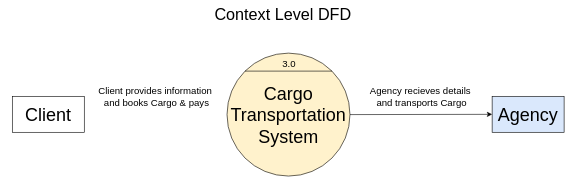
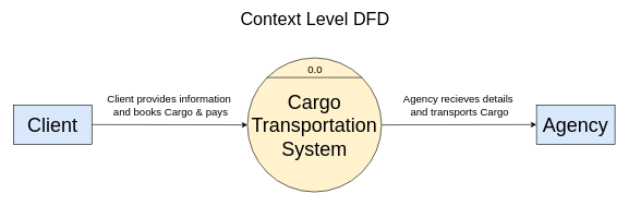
- <mxCell id="11" value="&lt;font style=&quot;font-size: 27px&quot;&gt;Context Level DFD&lt;/font&gt;" style="text;html=1;align=center;verticalAlign=middle;resizable=0;points=[];autosize=1;strokeColor=none;" vertex="1" parent="1"><mxGeometry x="350.5" y="15" width="240" height="20" as="geometry" /></mxCell>
+ <mxCell id="11" value="&lt;font style=&quot;font-size: 27px&quot;&gt;Context Level DFD&lt;/font&gt;" style="text;html=1;align=center;verticalAlign=middle;resizable=0;points=[];autosize=1;strokeColor=none;" vertex="1" parent="1"><mxGeometry x="360.5" y="20" width="240" height="20" as="geometry" /></mxCell>
- <mxCell id="8" value="&lt;font style=&quot;font-size: 16px&quot;&gt;3.0&lt;/font&gt;" style="text;html=1;align=center;verticalAlign=middle;resizable=0;points=[];autosize=1;strokeColor=none;" parent="1" vertex="1"><mxGeometry x="460.5" y="96" width="40" height="20" as="geometry" /></mxCell>
+ <mxCell id="8" value="&lt;font style=&quot;font-size: 16px&quot;&gt;0.0&lt;/font&gt;" style="text;html=1;align=center;verticalAlign=middle;resizable=0;points=[];autosize=1;strokeColor=none;" parent="1" vertex="1"><mxGeometry x="460.5" y="96" width="40" height="20" as="geometry" /></mxCell>
- <mxCell id="4" value="&lt;font style=&quot;font-size: 30px&quot;&gt;Client&lt;/font&gt;" style="rounded=0;whiteSpace=wrap;html=1;" parent="1" vertex="1"><mxGeometry x="20" y="160" width="120" height="60" as="geometry" /></mxCell>
+ <mxCell id="4" value="&lt;font style=&quot;font-size: 30px&quot;&gt;Client&lt;/font&gt;" style="rounded=0;whiteSpace=wrap;html=1;fillColor=#dae8fc;" parent="1" vertex="1"><mxGeometry x="20" y="160" width="120" height="60" as="geometry" /></mxCell>
+ <mxCell id="3" style="edgeStyle=none;rounded=0;orthogonalLoop=1;jettySize=auto;html=1;entryX=0;entryY=0.5;entryDx=0;entryDy=0;endArrow=classic;endFill=1;" parent="1" source="4" target="2" edge="1"><mxGeometry relative="1" as="geometry" /></mxCell>
